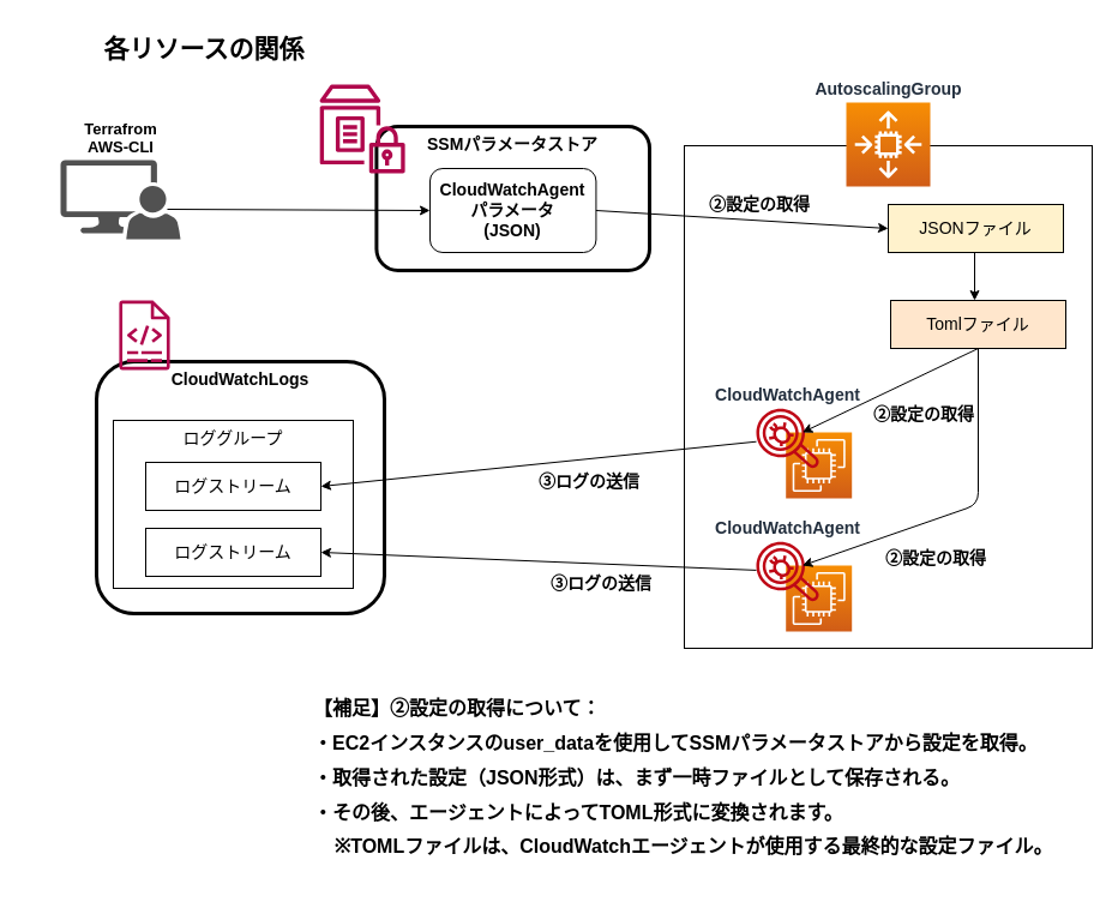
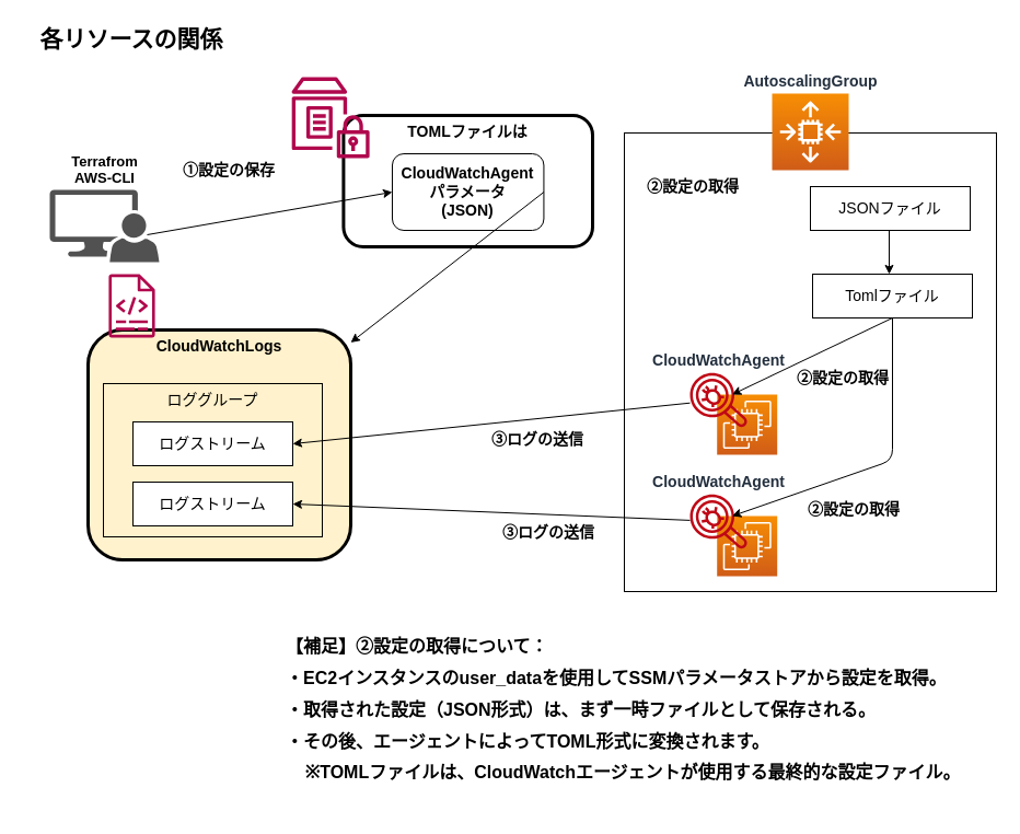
- <mxCell id="34" value="&lt;b&gt;各リソースの関係&lt;/b&gt;" style="text;html=1;strokeColor=none;fillColor=none;align=center;verticalAlign=middle;whiteSpace=wrap;rounded=0;strokeWidth=1;fontSize=21;" vertex="1" parent="1"><mxGeometry x="70" y="25" width="200" height="30" as="geometry" /></mxCell>
+ <mxCell id="34" value="&lt;b&gt;各リソースの関係&lt;/b&gt;" style="text;html=1;strokeColor=none;fillColor=none;align=center;verticalAlign=middle;whiteSpace=wrap;rounded=0;strokeWidth=1;fontSize=21;" vertex="1" parent="1"><mxGeometry x="20" y="20" width="200" height="30" as="geometry" /></mxCell>
- <mxCell id="9" value="&lt;font style=&quot;font-size: 14px;&quot;&gt;&lt;b&gt;SSMパラメータストア&lt;/b&gt;&lt;/font&gt;" style="rounded=1;whiteSpace=wrap;html=1;verticalAlign=top;strokeWidth=3;" vertex="1" parent="8"><mxGeometry x="47.414" y="20" width="227.586" height="120" as="geometry" /></mxCell>
+ <mxCell id="9" value="&lt;font style=&quot;font-size: 14px;&quot;&gt;&lt;b&gt;TOMLファイルは&lt;/b&gt;&lt;/font&gt;" style="rounded=1;whiteSpace=wrap;html=1;verticalAlign=top;strokeWidth=3;" vertex="1" parent="8"><mxGeometry x="47.414" y="20" width="227.586" height="120" as="geometry" /></mxCell>
+ <mxCell id="29" value="&lt;b&gt;①設定の保存&lt;/b&gt;" style="text;html=1;strokeColor=none;fillColor=none;align=center;verticalAlign=middle;whiteSpace=wrap;rounded=0;strokeWidth=1;fontSize=14;" vertex="1" parent="1"><mxGeometry x="159" y="140" width="100" height="30" as="geometry" /></mxCell>
- <mxCell id="2" value="&lt;b&gt;&lt;font style=&quot;font-size: 13px;&quot;&gt;Terrafrom&lt;br&gt;AWS-CLI&lt;/font&gt;&lt;/b&gt;" style="sketch=0;pointerEvents=1;shadow=0;dashed=0;html=1;strokeColor=none;labelPosition=center;verticalLabelPosition=top;verticalAlign=bottom;align=center;fillColor=#515151;shape=mxgraph.mscae.system_center.admin_console" vertex="1" parent="1"><mxGeometry x="50" y="133" width="100" height="66" as="geometry" /></mxCell>
+ <mxCell id="2" value="&lt;b&gt;&lt;font style=&quot;font-size: 13px;&quot;&gt;Terrafrom&lt;br&gt;AWS-CLI&lt;/font&gt;&lt;/b&gt;" style="sketch=0;pointerEvents=1;shadow=0;dashed=0;html=1;strokeColor=none;labelPosition=center;verticalLabelPosition=top;verticalAlign=bottom;align=center;fillColor=#515151;shape=mxgraph.mscae.system_center.admin_console" vertex="1" parent="1"><mxGeometry x="45" y="173" width="100" height="66" as="geometry" /></mxCell>
- <mxCell id="27" value="" style="endArrow=classic;html=1;fontSize=14;entryX=0;entryY=0.5;entryDx=0;entryDy=0;exitX=1;exitY=0.5;exitDx=0;exitDy=0;" edge="1" parent="1" source="10" target="15"><mxGeometry width="50" height="50" relative="1" as="geometry"><mxPoint x="332" y="250" as="sourcePoint" /><mxPoint x="510" y="313.34" as="targetPoint" /></mxGeometry></mxCell>
+ <mxCell id="27" value="" style="endArrow=classic;html=1;fontSize=14;exitX=1;exitY=0.5;exitDx=0;exitDy=0;" edge="1" parent="1" source="10" target="3"><mxGeometry width="50" height="50" relative="1" as="geometry"><mxPoint x="332" y="250" as="sourcePoint" /><mxPoint x="510" y="313.34" as="targetPoint" /></mxGeometry></mxCell>
- <mxCell id="15" value="JSONファイル" style="rounded=0;whiteSpace=wrap;html=1;strokeWidth=1;fontSize=14;verticalAlign=middle;fillColor=#fff2cc;" vertex="1" parent="1"><mxGeometry x="740" y="170" width="146" height="40" as="geometry" /></mxCell>
+ <mxCell id="15" value="JSONファイル" style="rounded=0;whiteSpace=wrap;html=1;strokeWidth=1;fontSize=14;verticalAlign=middle;" vertex="1" parent="1"><mxGeometry x="740" y="170" width="146" height="40" as="geometry" /></mxCell>
- <mxCell id="14" value="Tomlファイル" style="rounded=0;whiteSpace=wrap;html=1;strokeWidth=1;fontSize=14;verticalAlign=middle;fillColor=#ffe6cc;" vertex="1" parent="1"><mxGeometry x="742" y="250" width="146" height="40" as="geometry" /></mxCell>
+ <mxCell id="14" value="Tomlファイル" style="rounded=0;whiteSpace=wrap;html=1;strokeWidth=1;fontSize=14;verticalAlign=middle;" vertex="1" parent="1"><mxGeometry x="742" y="250" width="146" height="40" as="geometry" /></mxCell>
- <mxCell id="3" value="&lt;font style=&quot;font-size: 14px;&quot;&gt;&lt;b&gt;CloudWatchLogs&lt;/b&gt;&lt;/font&gt;" style="rounded=1;whiteSpace=wrap;html=1;verticalAlign=top;strokeWidth=3;" vertex="1" parent="1"><mxGeometry x="80" y="301" width="240" height="210" as="geometry" /></mxCell>
+ <mxCell id="3" value="&lt;font style=&quot;font-size: 14px;&quot;&gt;&lt;b&gt;CloudWatchLogs&lt;/b&gt;&lt;/font&gt;" style="rounded=1;whiteSpace=wrap;html=1;verticalAlign=top;strokeWidth=3;fillColor=#fff2cc;" vertex="1" parent="1"><mxGeometry x="80" y="301" width="240" height="210" as="geometry" /></mxCell>
- <mxCell id="4" value="ロググループ" style="rounded=0;whiteSpace=wrap;html=1;strokeWidth=1;fontSize=14;verticalAlign=top;" vertex="1" parent="1"><mxGeometry x="94" y="350" width="200" height="140" as="geometry" /></mxCell>
+ <mxCell id="4" value="ロググループ" style="rounded=0;whiteSpace=wrap;html=1;strokeWidth=1;fontSize=14;verticalAlign=top;fillColor=#fff2cc;" vertex="1" parent="1"><mxGeometry x="94" y="350" width="200" height="140" as="geometry" /></mxCell>
